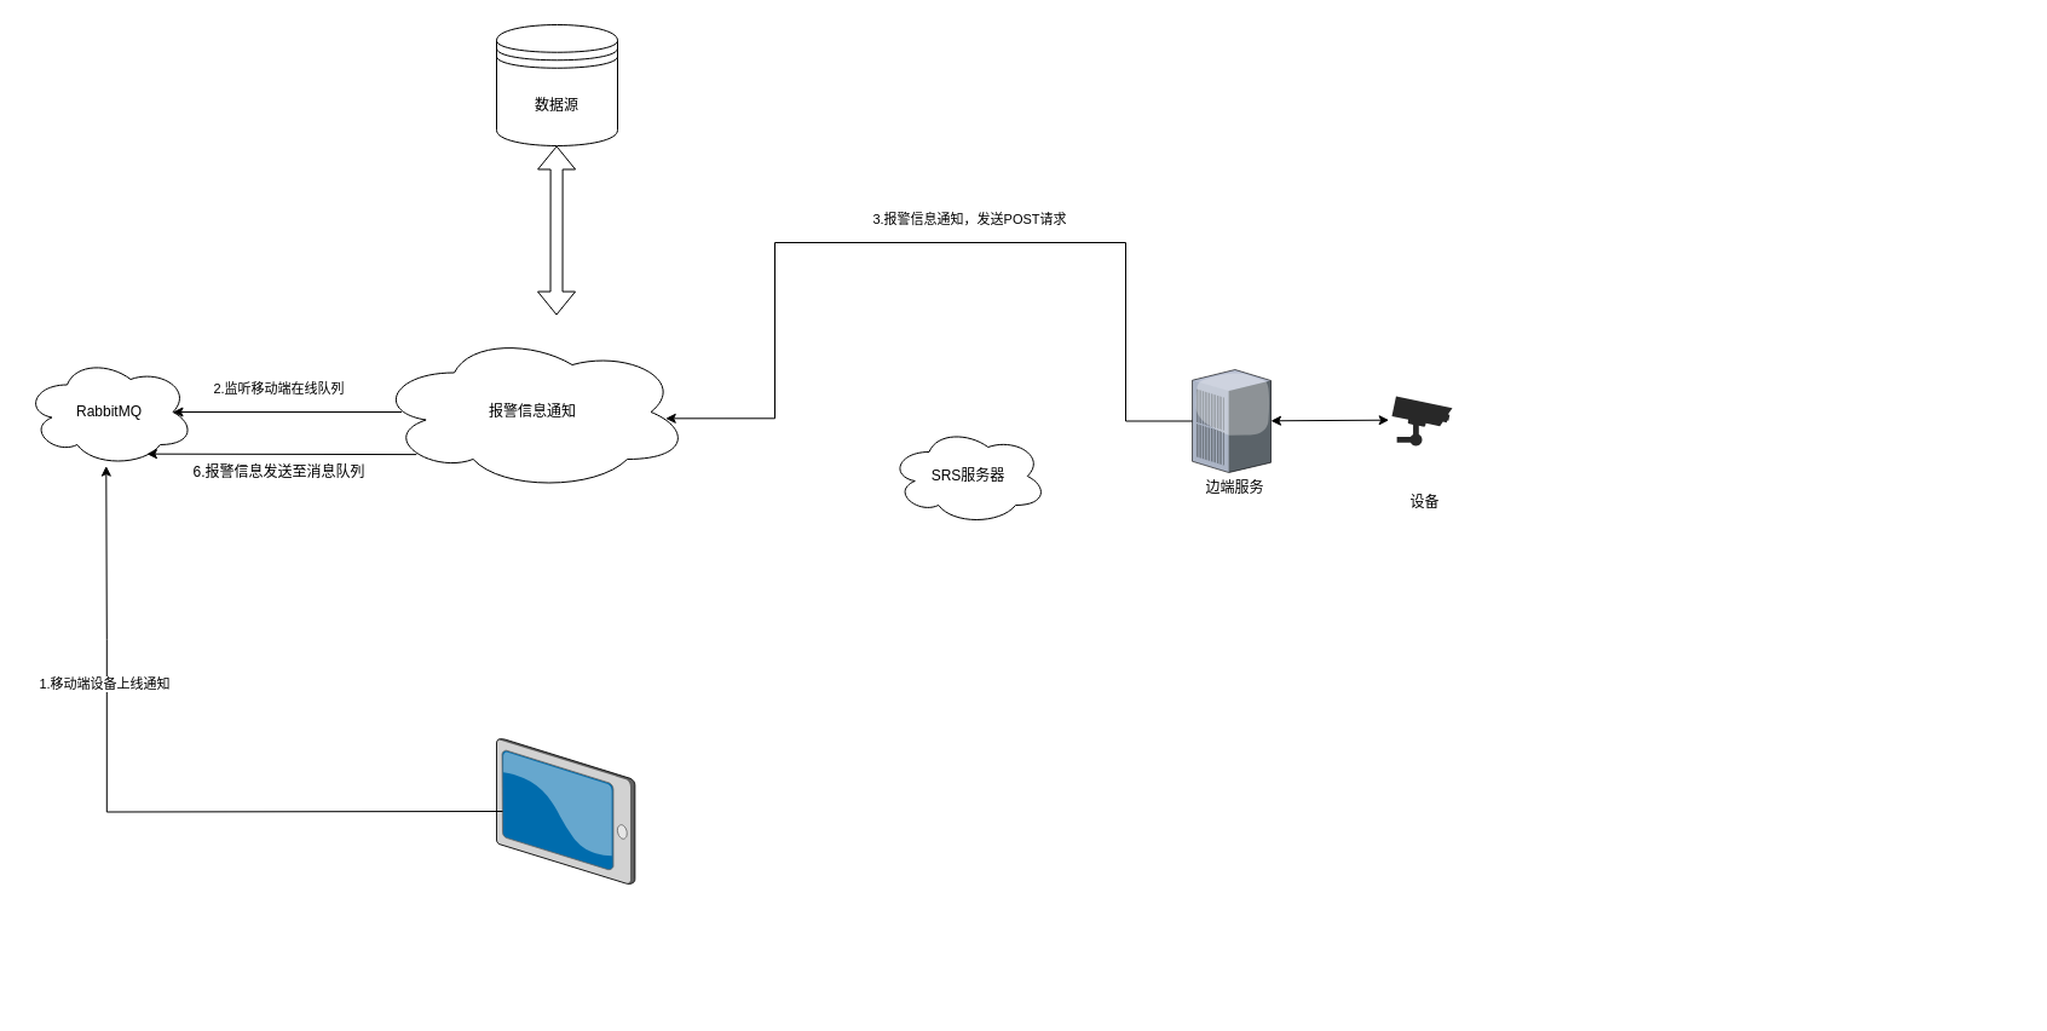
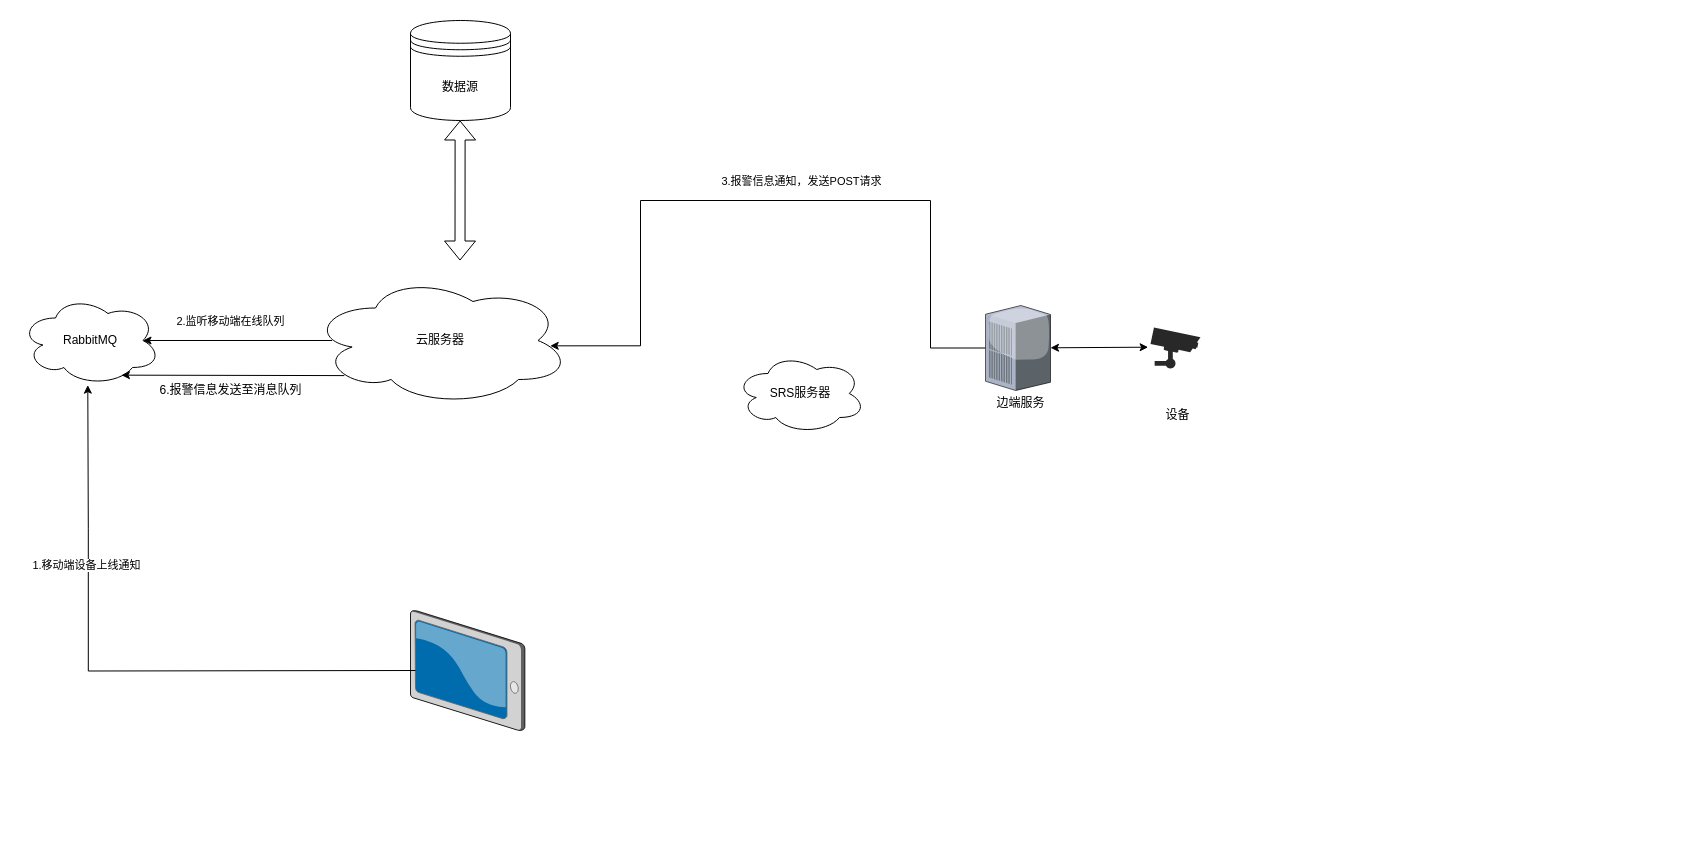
- <mxCell id="2" value="报警信息通知" style="ellipse;shape=cloud;whiteSpace=wrap;html=1;" vertex="1" parent="1"><mxGeometry x="310" y="275" width="260" height="130" as="geometry" /></mxCell>
+ <mxCell id="2" value="云服务器" style="ellipse;shape=cloud;whiteSpace=wrap;html=1;" vertex="1" parent="1"><mxGeometry x="310" y="275" width="260" height="130" as="geometry" /></mxCell>
